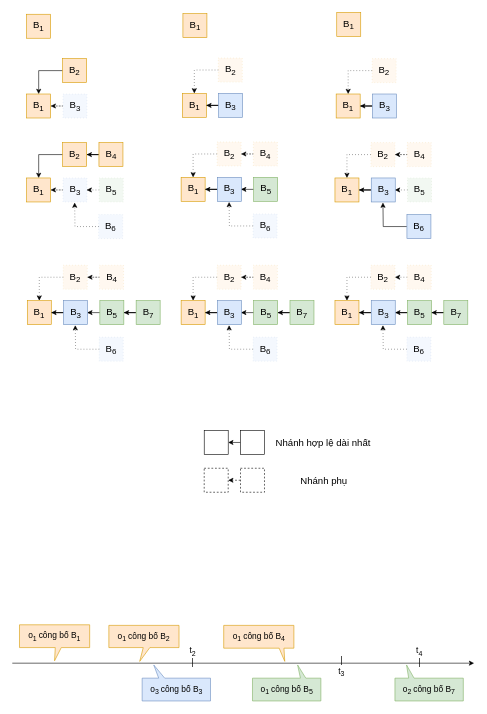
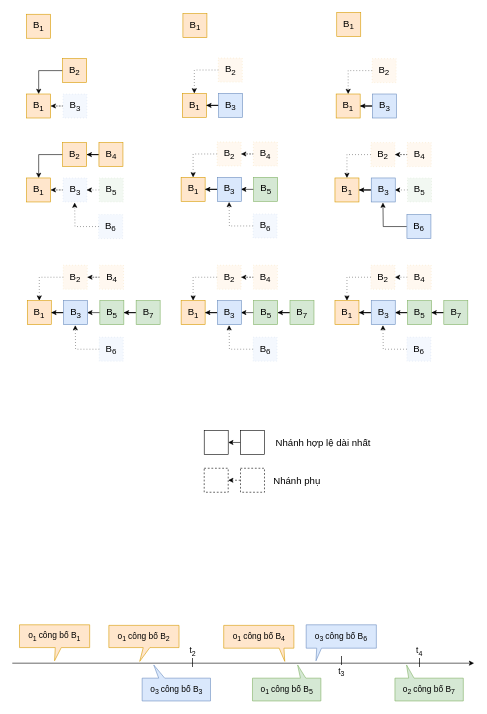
- <mxCell id="98" value="Nhánh phụ&amp;nbsp;" style="text;html=1;strokeColor=none;fillColor=none;align=center;verticalAlign=middle;whiteSpace=wrap;rounded=0;fontSize=16;" parent="1" vertex="1"><mxGeometry x="490" y="790.5" width="104" height="20" as="geometry" /></mxCell>
+ <mxCell id="98" value="Nhánh phụ&amp;nbsp;" style="text;html=1;strokeColor=none;fillColor=none;align=center;verticalAlign=middle;whiteSpace=wrap;rounded=0;fontSize=16;" parent="1" vertex="1"><mxGeometry x="445" y="790.5" width="104" height="20" as="geometry" /></mxCell>
+ <mxCell id="105" value="&lt;span&gt;o&lt;/span&gt;&lt;sub&gt;3&amp;nbsp;&lt;/sub&gt;&lt;span&gt;công bố B&lt;/span&gt;&lt;sub&gt;6&lt;/sub&gt;" style="shape=callout;whiteSpace=wrap;html=1;perimeter=calloutPerimeter;fontSize=14;size=21;position=0.15;base=8;position2=0.14;fillColor=#dae8fc;strokeColor=#6c8ebf;" vertex="1" parent="1"><mxGeometry x="510" y="1041" width="117" height="60" as="geometry" /></mxCell>
